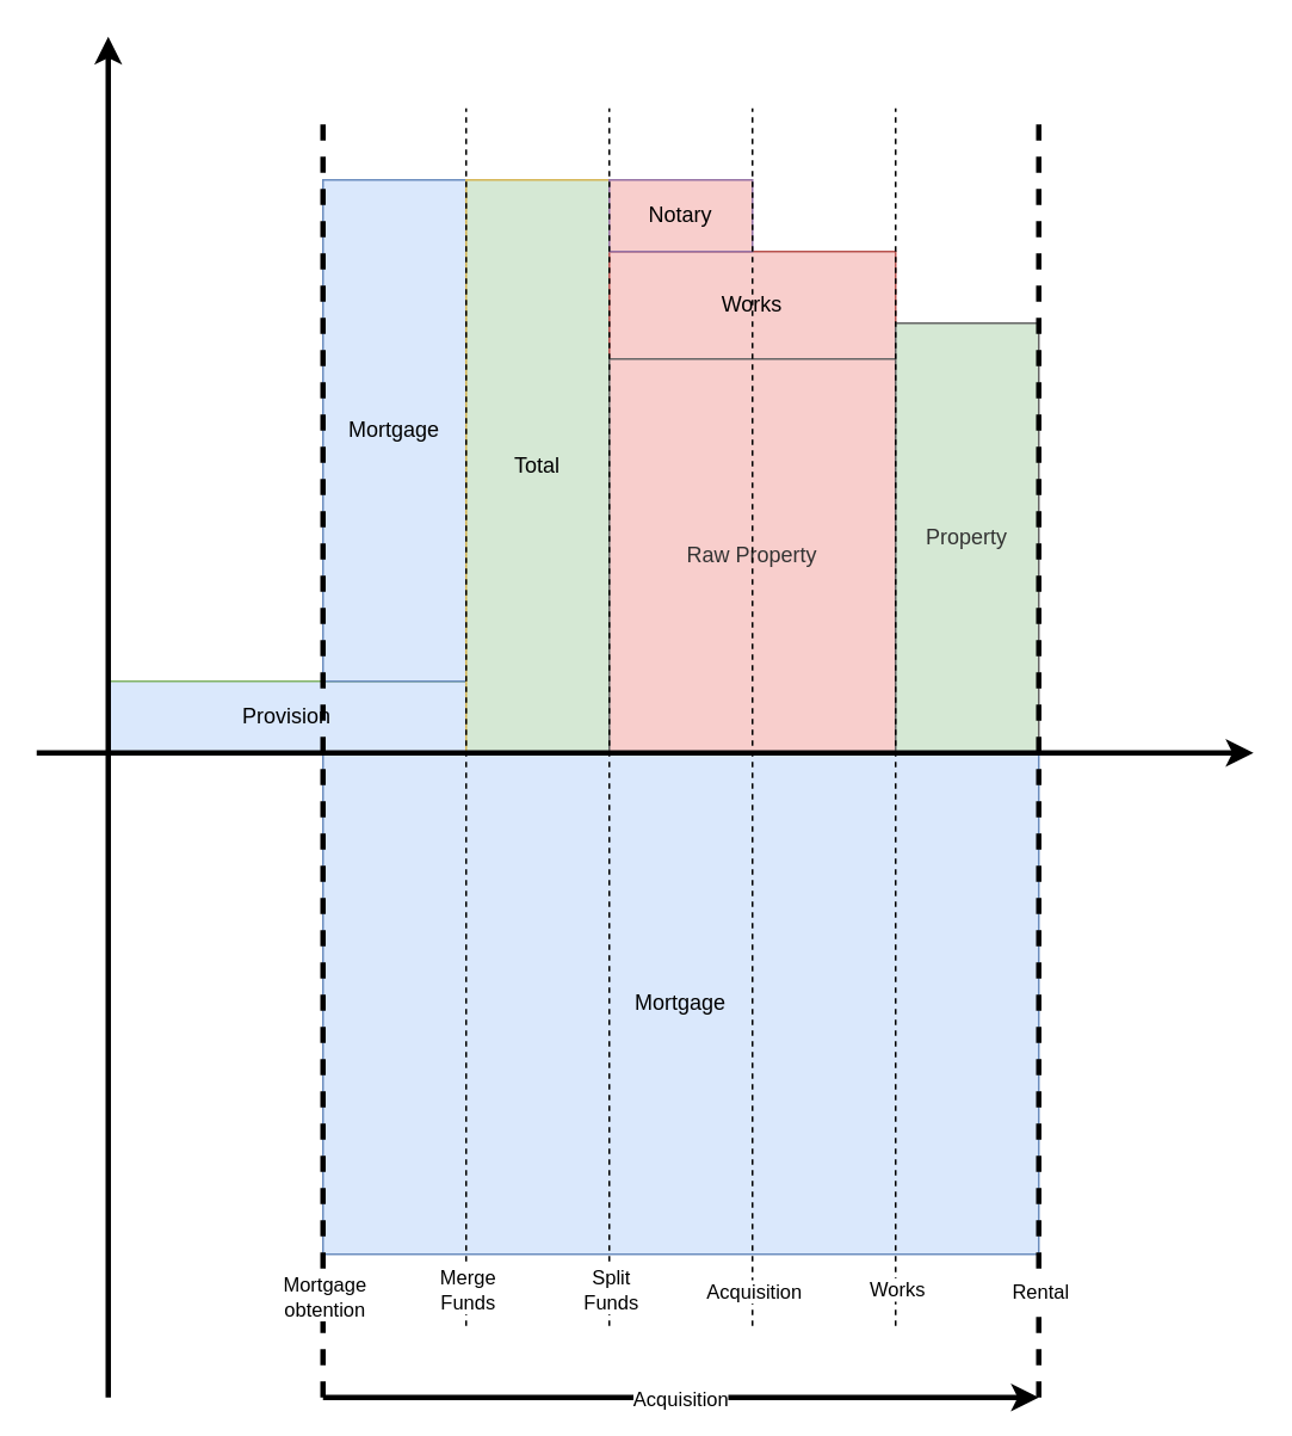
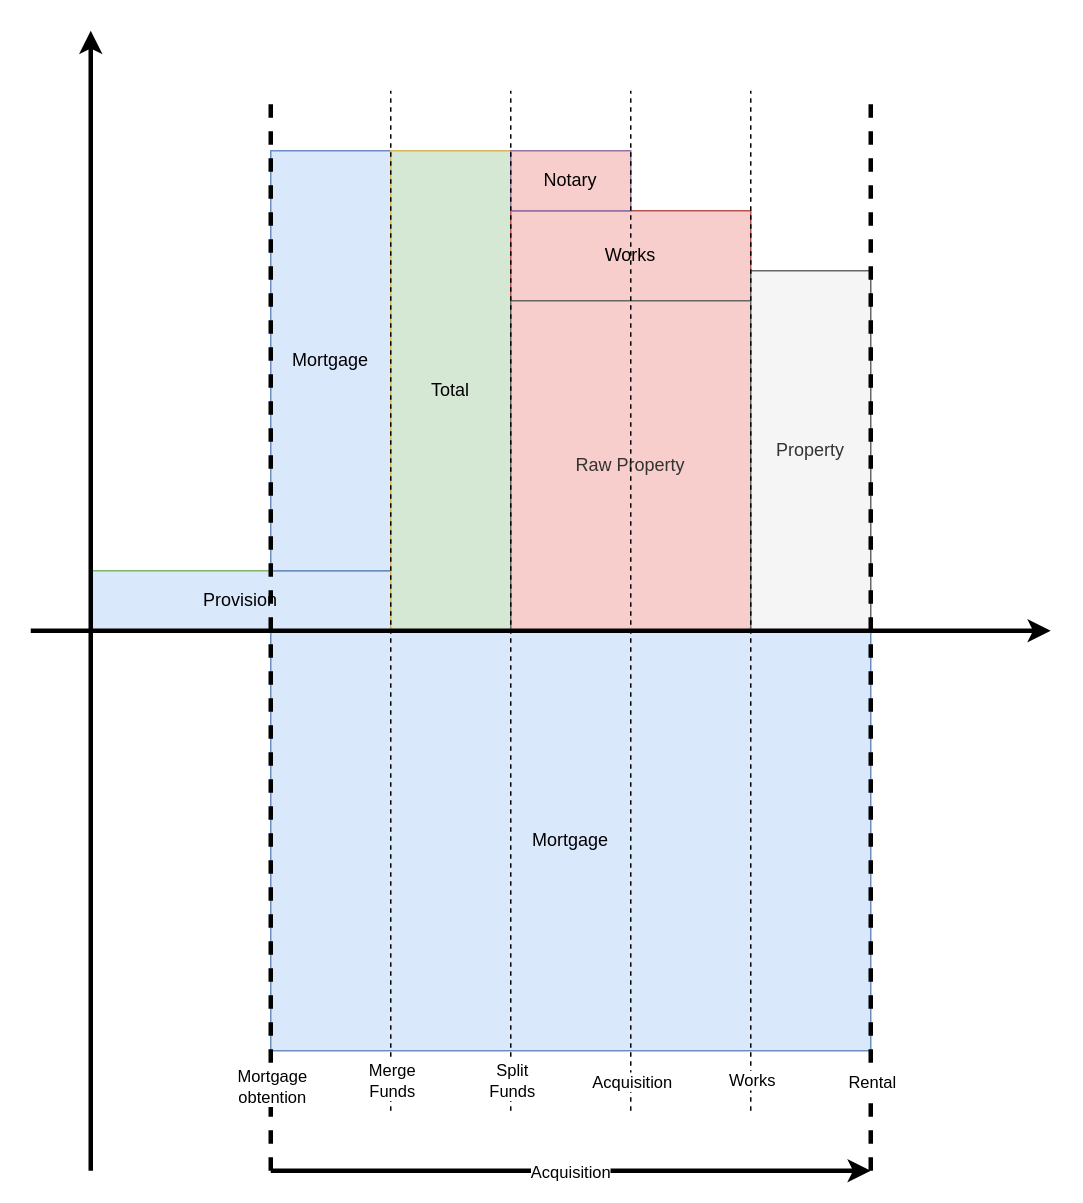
- <mxCell id="10" value="Property" style="rounded=0;whiteSpace=wrap;html=1;fillColor=#d5e8d4;strokeColor=#666666;fontColor=#333333;" parent="1" vertex="1"><mxGeometry x="500" y="180" width="80" height="240" as="geometry" /></mxCell>
+ <mxCell id="10" value="Property" style="rounded=0;whiteSpace=wrap;html=1;fillColor=#f5f5f5;strokeColor=#666666;fontColor=#333333;" parent="1" vertex="1"><mxGeometry x="500" y="180" width="80" height="240" as="geometry" /></mxCell>
